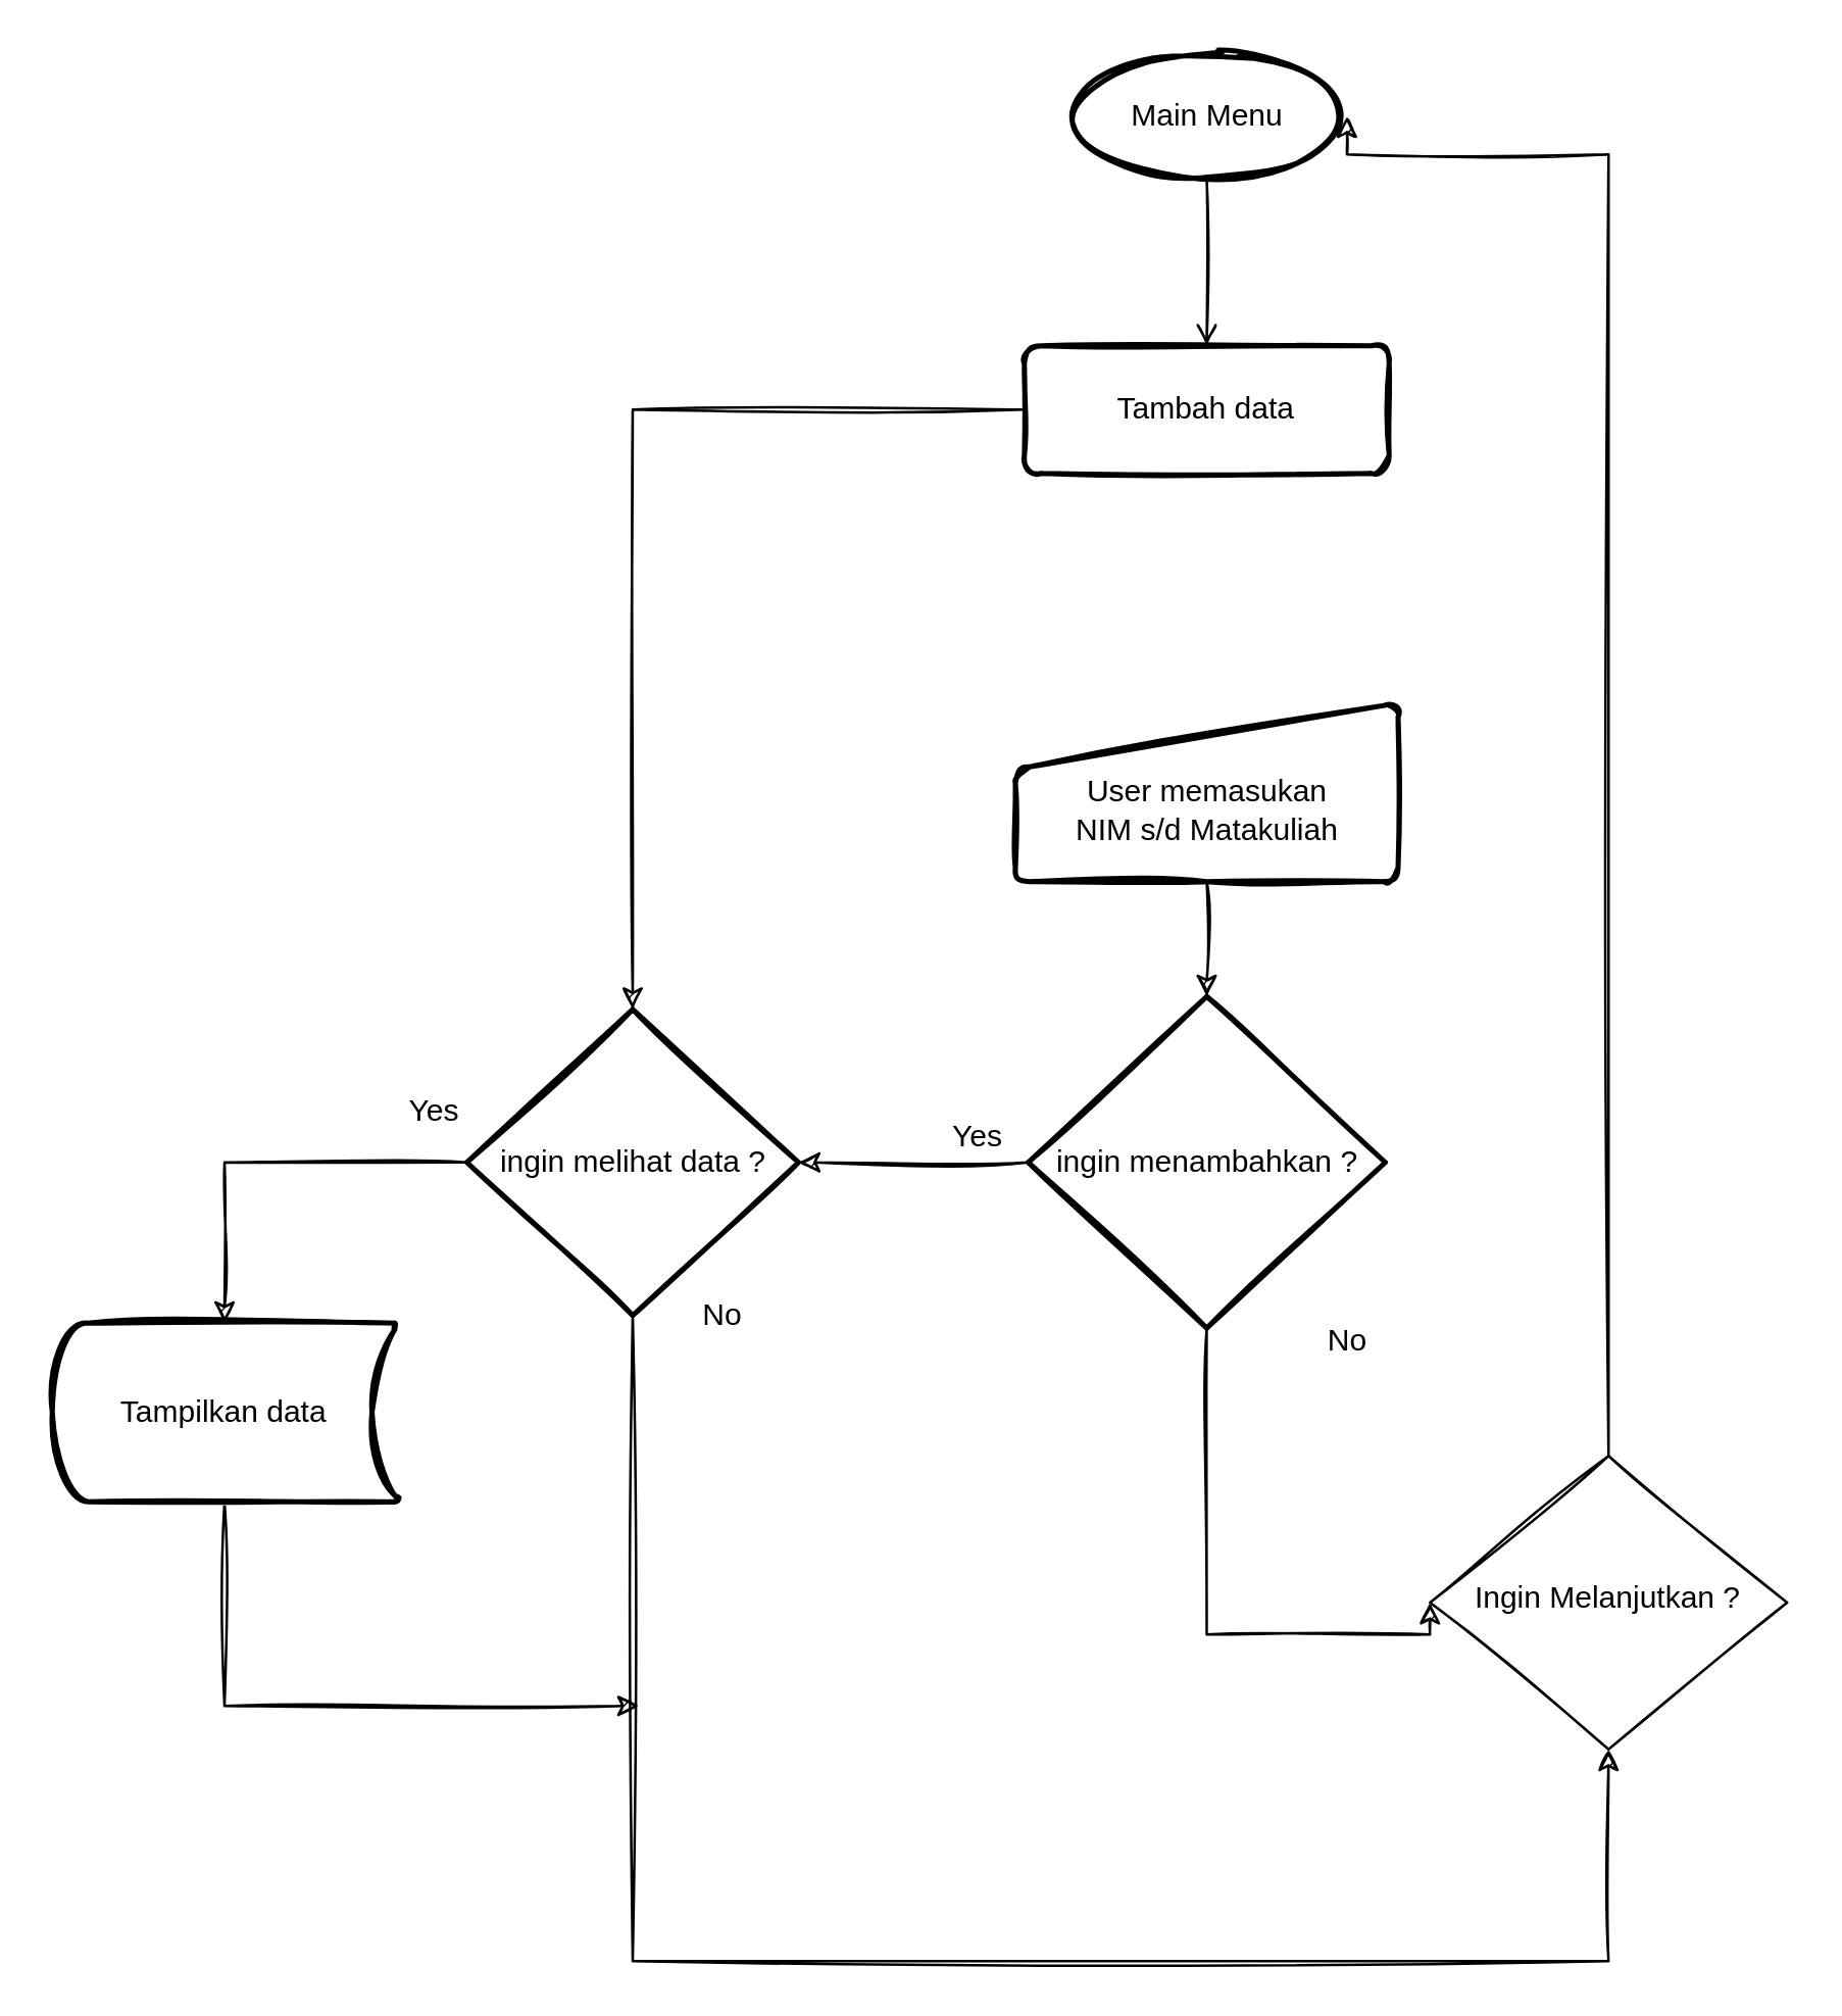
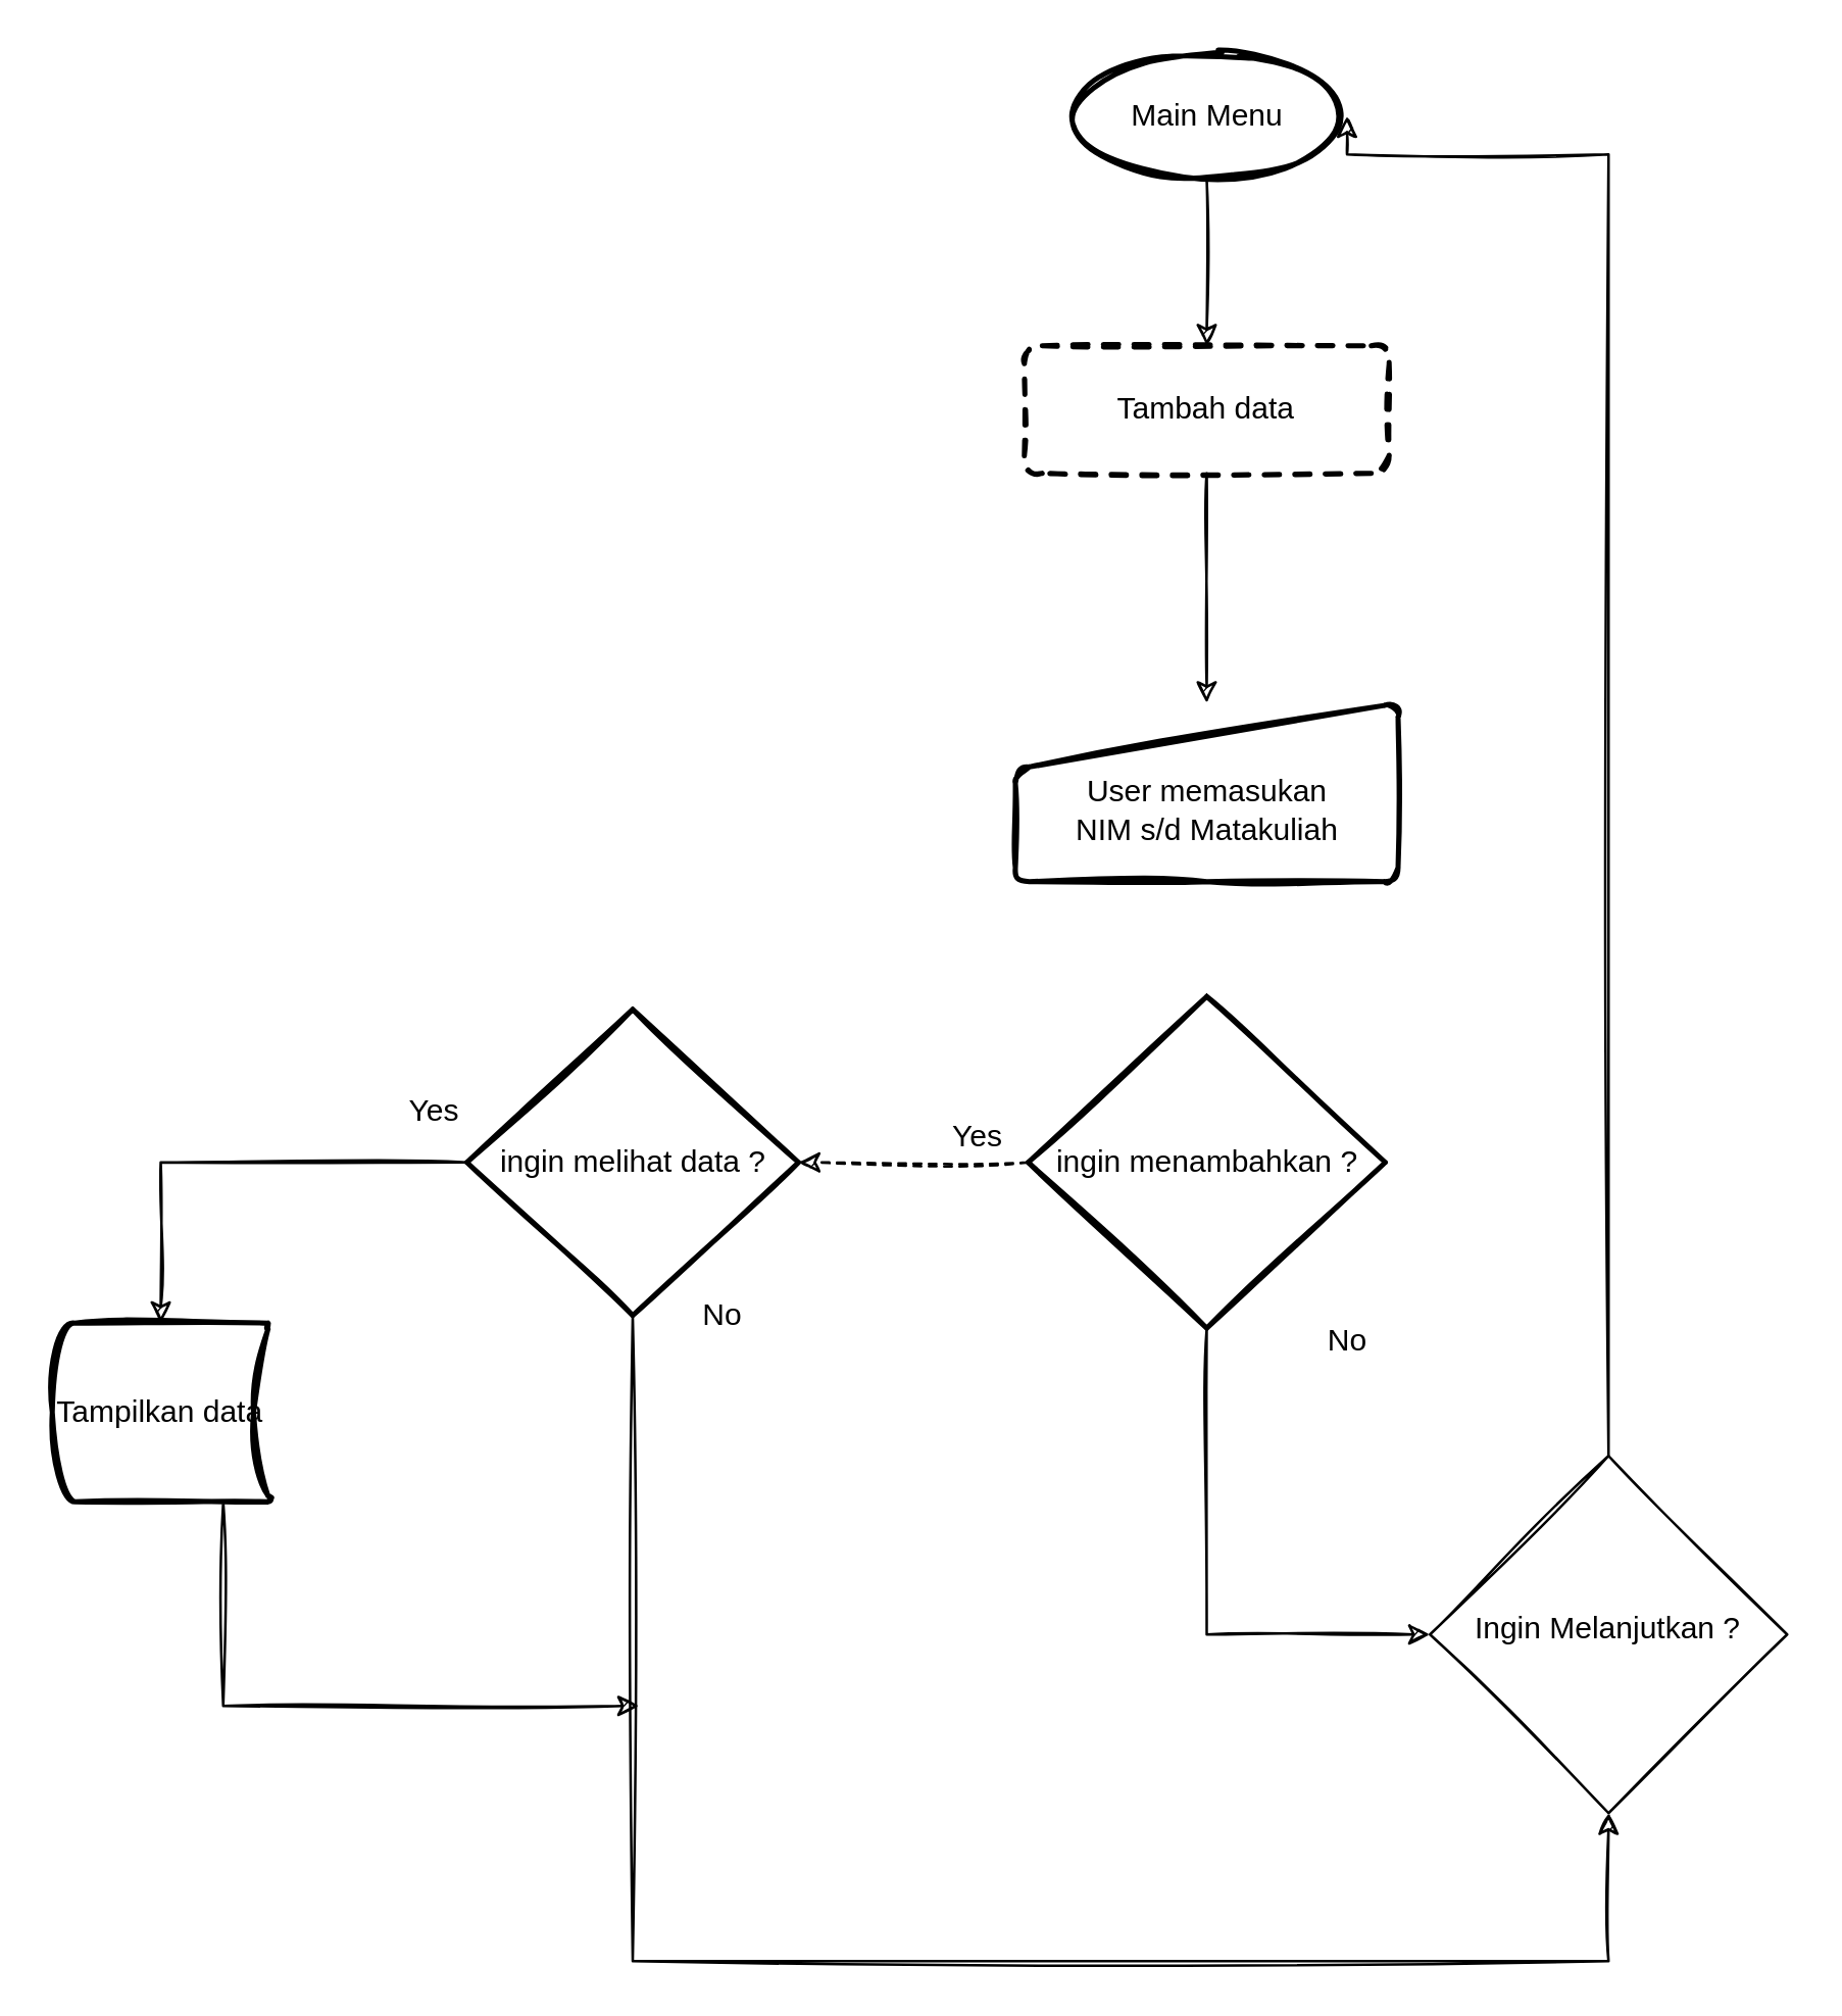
- <mxCell id="6" style="edgeStyle=orthogonalEdgeStyle;rounded=0;orthogonalLoop=1;jettySize=auto;html=1;entryX=0.5;entryY=0;entryDx=0;entryDy=0;sketch=1;endArrow=open;" parent="1" source="7" target="5" edge="1"><mxGeometry relative="1" as="geometry" /></mxCell>
+ <mxCell id="6" style="edgeStyle=orthogonalEdgeStyle;rounded=0;orthogonalLoop=1;jettySize=auto;html=1;entryX=0.5;entryY=0;entryDx=0;entryDy=0;sketch=1;" parent="1" source="7" target="5" edge="1"><mxGeometry relative="1" as="geometry" /></mxCell>
- <mxCell id="5" value="Tambah data" style="rounded=1;whiteSpace=wrap;html=1;absoluteArcSize=1;arcSize=14;strokeWidth=2;sketch=1;" parent="1" vertex="1"><mxGeometry x="401.01" y="135" width="142.99" height="50" as="geometry" /></mxCell>
+ <mxCell id="5" value="Tambah data" style="rounded=1;whiteSpace=wrap;html=1;absoluteArcSize=1;arcSize=14;strokeWidth=2;sketch=1;dashed=1;" parent="1" vertex="1"><mxGeometry x="401.01" y="135" width="142.99" height="50" as="geometry" /></mxCell>
- <mxCell id="4" value="" style="edgeStyle=orthogonalEdgeStyle;rounded=0;orthogonalLoop=1;jettySize=auto;html=1;sketch=1;" parent="1" source="5" target="16" edge="1"><mxGeometry relative="1" as="geometry"><mxPoint x="472.505" y="225" as="targetPoint" /></mxGeometry></mxCell>
+ <mxCell id="4" value="" style="edgeStyle=orthogonalEdgeStyle;rounded=0;orthogonalLoop=1;jettySize=auto;html=1;entryX=0.5;entryY=0;entryDx=0;entryDy=0;sketch=1;" parent="1" source="5" target="10" edge="1"><mxGeometry relative="1" as="geometry"><mxPoint x="472.505" y="225" as="targetPoint" /></mxGeometry></mxCell>
- <mxCell id="9" value="" style="edgeStyle=orthogonalEdgeStyle;rounded=0;orthogonalLoop=1;jettySize=auto;html=1;entryX=0.5;entryY=0;entryDx=0;entryDy=0;entryPerimeter=0;sketch=1;" edge="1" parent="1" source="10" target="13"><mxGeometry relative="1" as="geometry"><mxPoint x="262.559" y="355" as="targetPoint" /></mxGeometry></mxCell>
- <mxCell id="11" value="" style="edgeStyle=orthogonalEdgeStyle;rounded=0;orthogonalLoop=1;jettySize=auto;html=1;sketch=1;" edge="1" parent="1" source="13" target="16"><mxGeometry relative="1" as="geometry" /></mxCell>
+ <mxCell id="11" value="" style="edgeStyle=orthogonalEdgeStyle;rounded=0;orthogonalLoop=1;jettySize=auto;html=1;sketch=1;dashed=1;" edge="1" parent="1" source="13" target="16"><mxGeometry relative="1" as="geometry" /></mxCell>
- <mxCell id="18" value="Tampilkan data" style="strokeWidth=2;html=1;shape=mxgraph.flowchart.stored_data;whiteSpace=wrap;fontFamily=Helvetica;fontSize=12;align=center;sketch=1;" vertex="1" parent="1"><mxGeometry x="20" y="518" width="135" height="70" as="geometry" /></mxCell>
+ <mxCell id="18" value="Tampilkan data" style="strokeWidth=2;html=1;shape=mxgraph.flowchart.stored_data;whiteSpace=wrap;fontFamily=Helvetica;fontSize=12;align=center;sketch=1;" vertex="1" parent="1"><mxGeometry x="20" y="518" width="85" height="70" as="geometry" /></mxCell>
- <mxCell id="3" value="Ingin Melanjutkan ?" style="rhombus;whiteSpace=wrap;html=1;shadow=0;fontFamily=Helvetica;fontSize=12;align=center;strokeWidth=1;spacing=6;spacingTop=-4;direction=south;sketch=1;" parent="1" vertex="1"><mxGeometry x="560" y="570" width="140" height="115" as="geometry" /></mxCell>
+ <mxCell id="3" value="Ingin Melanjutkan ?" style="rhombus;whiteSpace=wrap;html=1;shadow=0;fontFamily=Helvetica;fontSize=12;align=center;strokeWidth=1;spacing=6;spacingTop=-4;direction=south;sketch=1;" parent="1" vertex="1"><mxGeometry x="560" y="570" width="140" height="140" as="geometry" /></mxCell>
